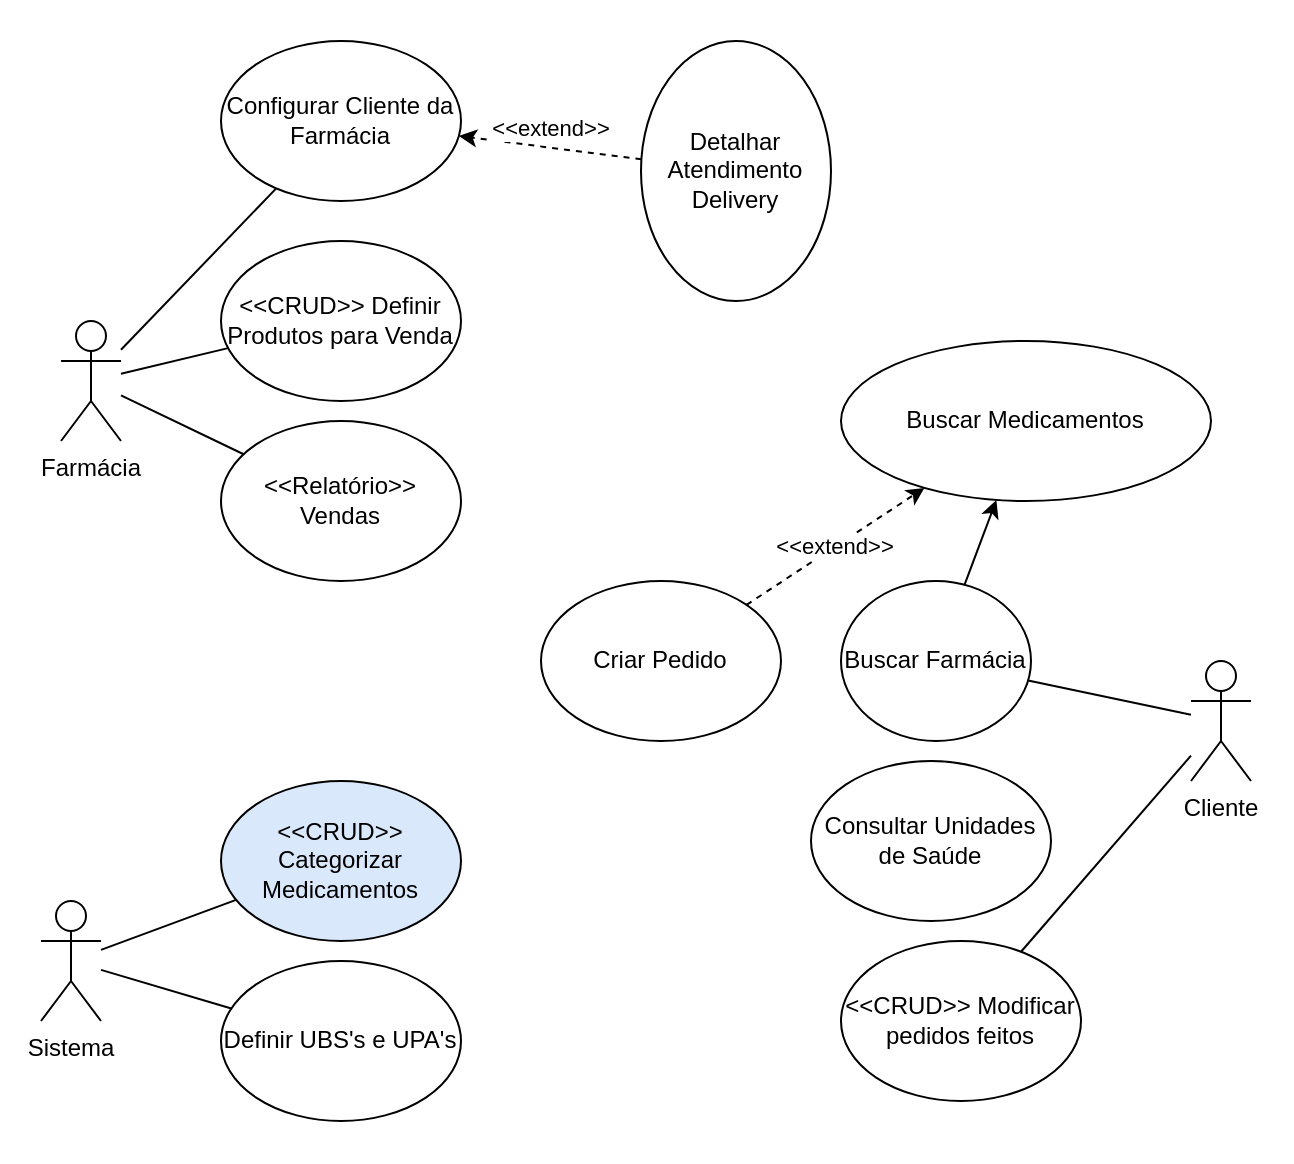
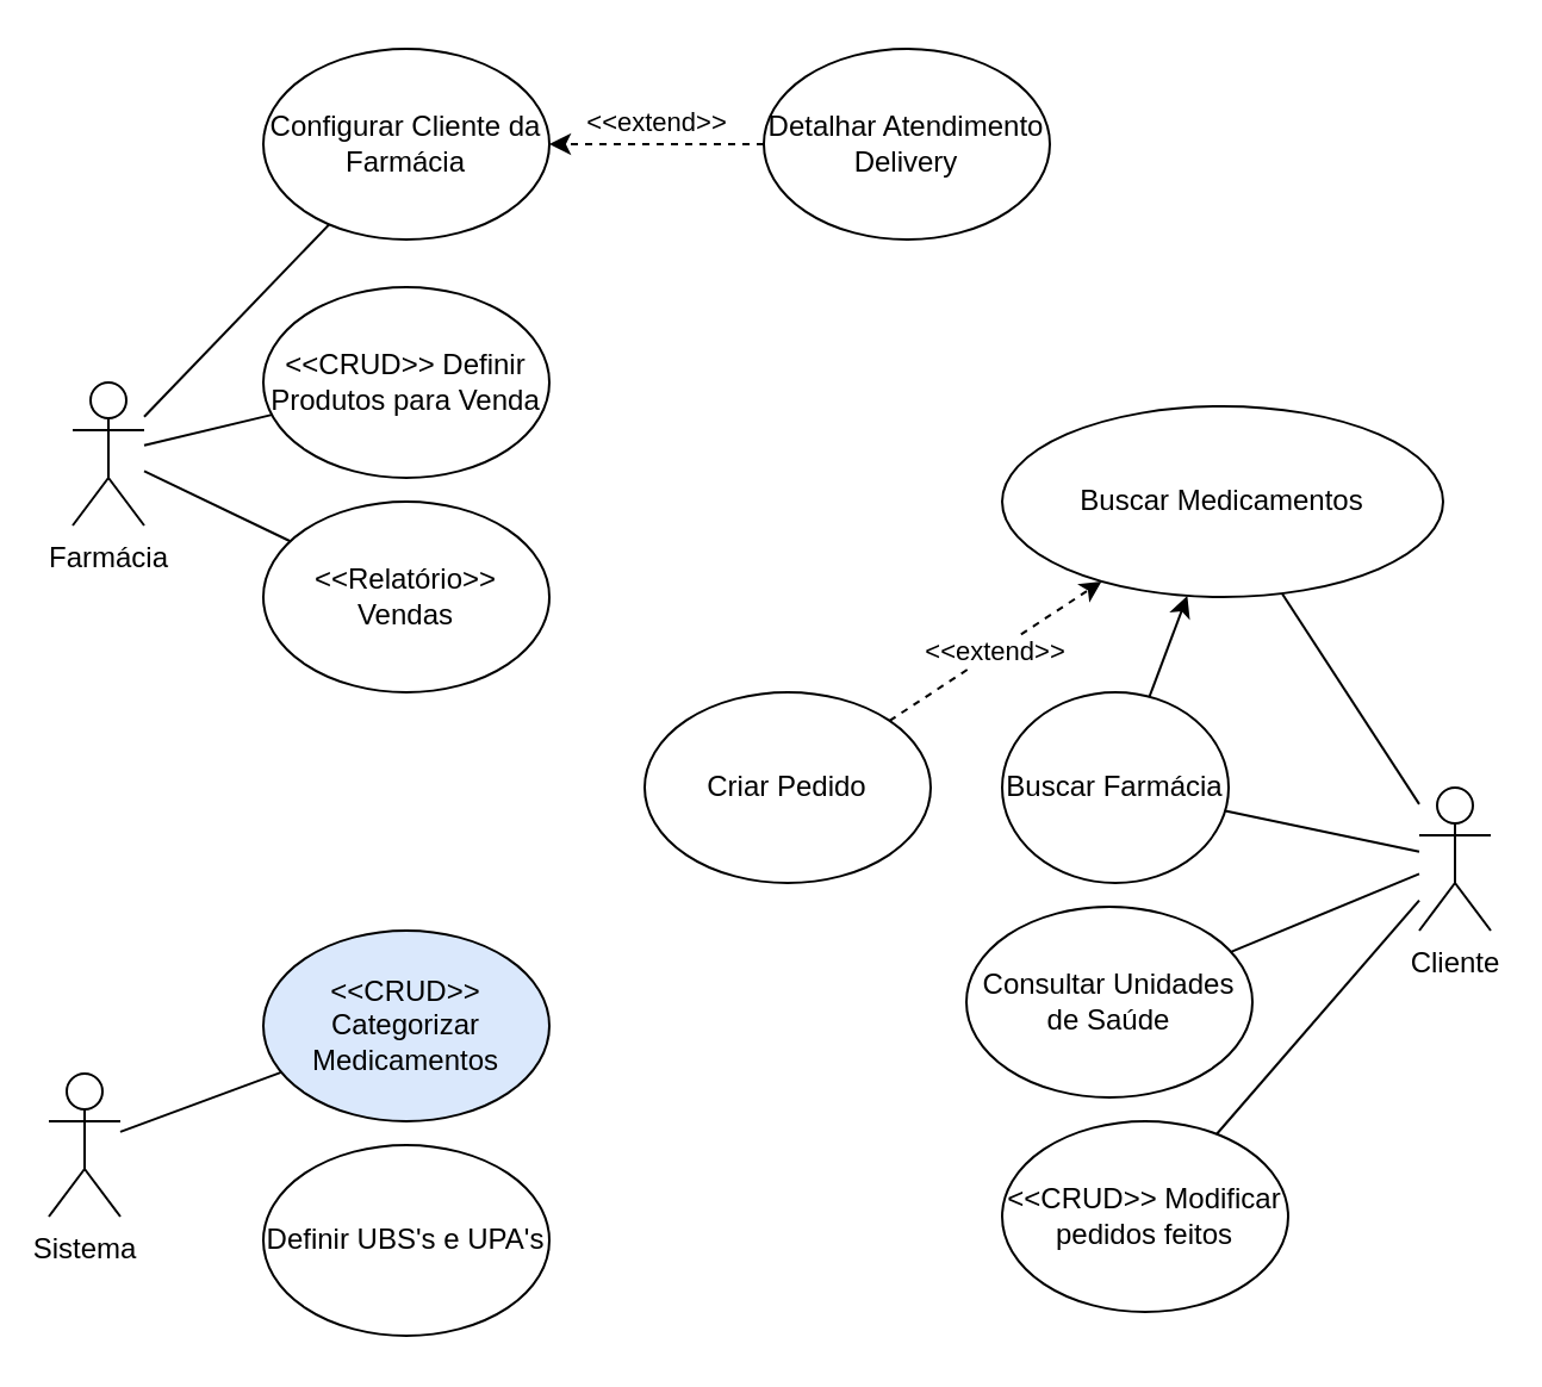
- <mxCell id="6" value="Detalhar Atendimento Delivery" style="ellipse;whiteSpace=wrap;html=1;" vertex="1" parent="1"><mxGeometry x="320" y="20" width="95" height="130" as="geometry" /></mxCell>
+ <mxCell id="6" value="Detalhar Atendimento Delivery" style="ellipse;whiteSpace=wrap;html=1;" vertex="1" parent="1"><mxGeometry x="320" y="20" width="120" height="80" as="geometry" /></mxCell>
+ <mxCell id="22" style="edgeStyle=none;rounded=0;html=1;endArrow=none;endFill=0;jettySize=auto;orthogonalLoop=1;" edge="1" parent="1" source="4" target="17"><mxGeometry relative="1" as="geometry" /></mxCell>
+ <mxCell id="24" style="edgeStyle=none;rounded=0;html=1;endArrow=none;endFill=0;jettySize=auto;orthogonalLoop=1;" edge="1" parent="1" source="4" target="19"><mxGeometry relative="1" as="geometry" /></mxCell>
- <mxCell id="16" style="edgeStyle=none;rounded=0;html=1;endArrow=none;endFill=0;jettySize=auto;orthogonalLoop=1;" edge="1" parent="1" source="2" target="14"><mxGeometry relative="1" as="geometry" /></mxCell>
